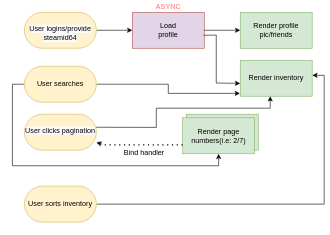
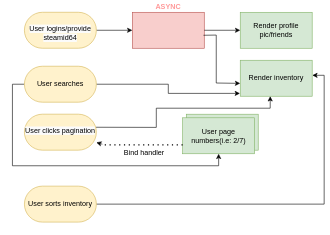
- <mxCell id="3" value="Load profile" style="text;html=1;strokeColor=none;fillColor=none;align=center;verticalAlign=middle;whiteSpace=wrap;rounded=0;fontColor=#000000;" parent="1" vertex="1"><mxGeometry x="250" y="35" width="60" height="30" as="geometry" /></mxCell>
- <mxCell id="2" value="&lt;b&gt;&lt;font color=&quot;#ff9999&quot;&gt;ASYNC&lt;/font&gt;&lt;/b&gt;&lt;br&gt;" style="rounded=0;whiteSpace=wrap;html=1;fillColor=#e1d5e7;strokeColor=#b85450;verticalAlign=bottom;horizontal=1;labelPosition=center;verticalLabelPosition=top;align=center;" parent="1" vertex="1"><mxGeometry x="220" y="20" width="120" height="60" as="geometry" /></mxCell>
+ <mxCell id="2" value="&lt;b&gt;&lt;font color=&quot;#ff9999&quot;&gt;ASYNC&lt;/font&gt;&lt;/b&gt;&lt;br&gt;" style="rounded=0;whiteSpace=wrap;html=1;fillColor=#f8cecc;strokeColor=#b85450;verticalAlign=bottom;horizontal=1;labelPosition=center;verticalLabelPosition=top;align=center;" parent="1" vertex="1"><mxGeometry x="220" y="20" width="120" height="60" as="geometry" /></mxCell>
- <mxCell id="12" value="Render page numbers(i.e: 2/7)" style="rounded=0;whiteSpace=wrap;html=1;fillColor=#d5e8d4;strokeColor=#82b366;" parent="1" vertex="1"><mxGeometry x="304" y="196" width="120" height="60" as="geometry" /></mxCell>
+ <mxCell id="12" value="User page numbers(i.e: 2/7)" style="rounded=0;whiteSpace=wrap;html=1;fillColor=#d5e8d4;strokeColor=#82b366;" parent="1" vertex="1"><mxGeometry x="304" y="196" width="120" height="60" as="geometry" /></mxCell>
